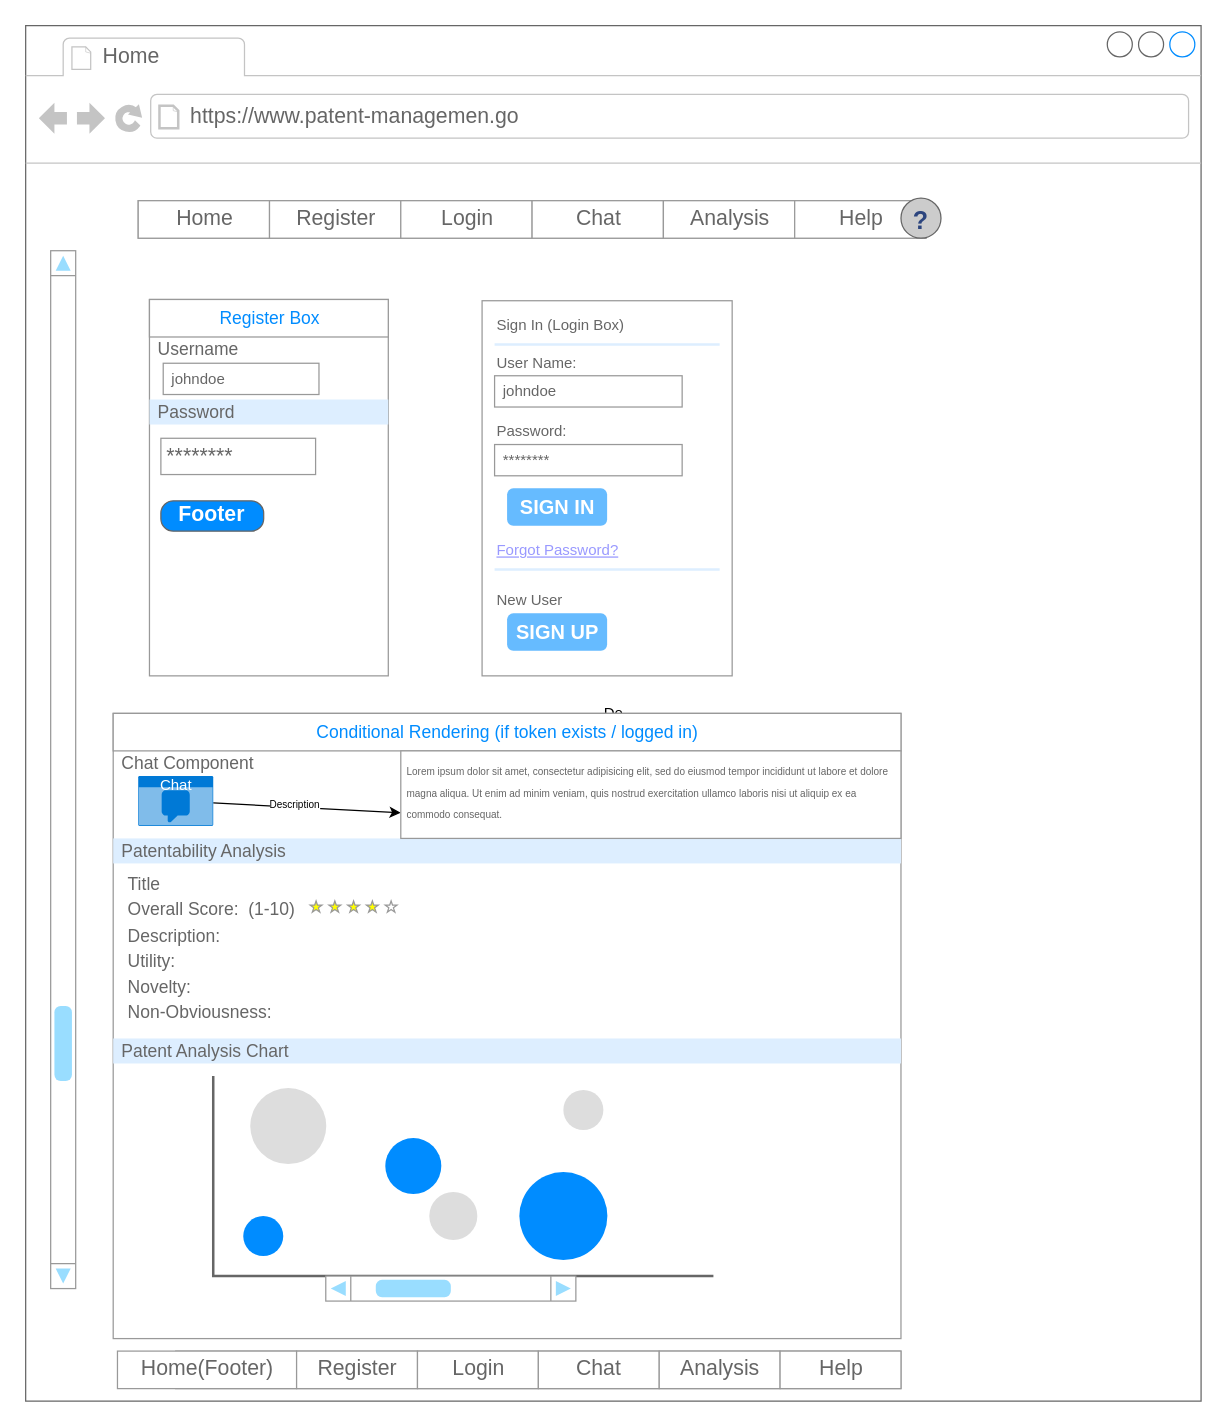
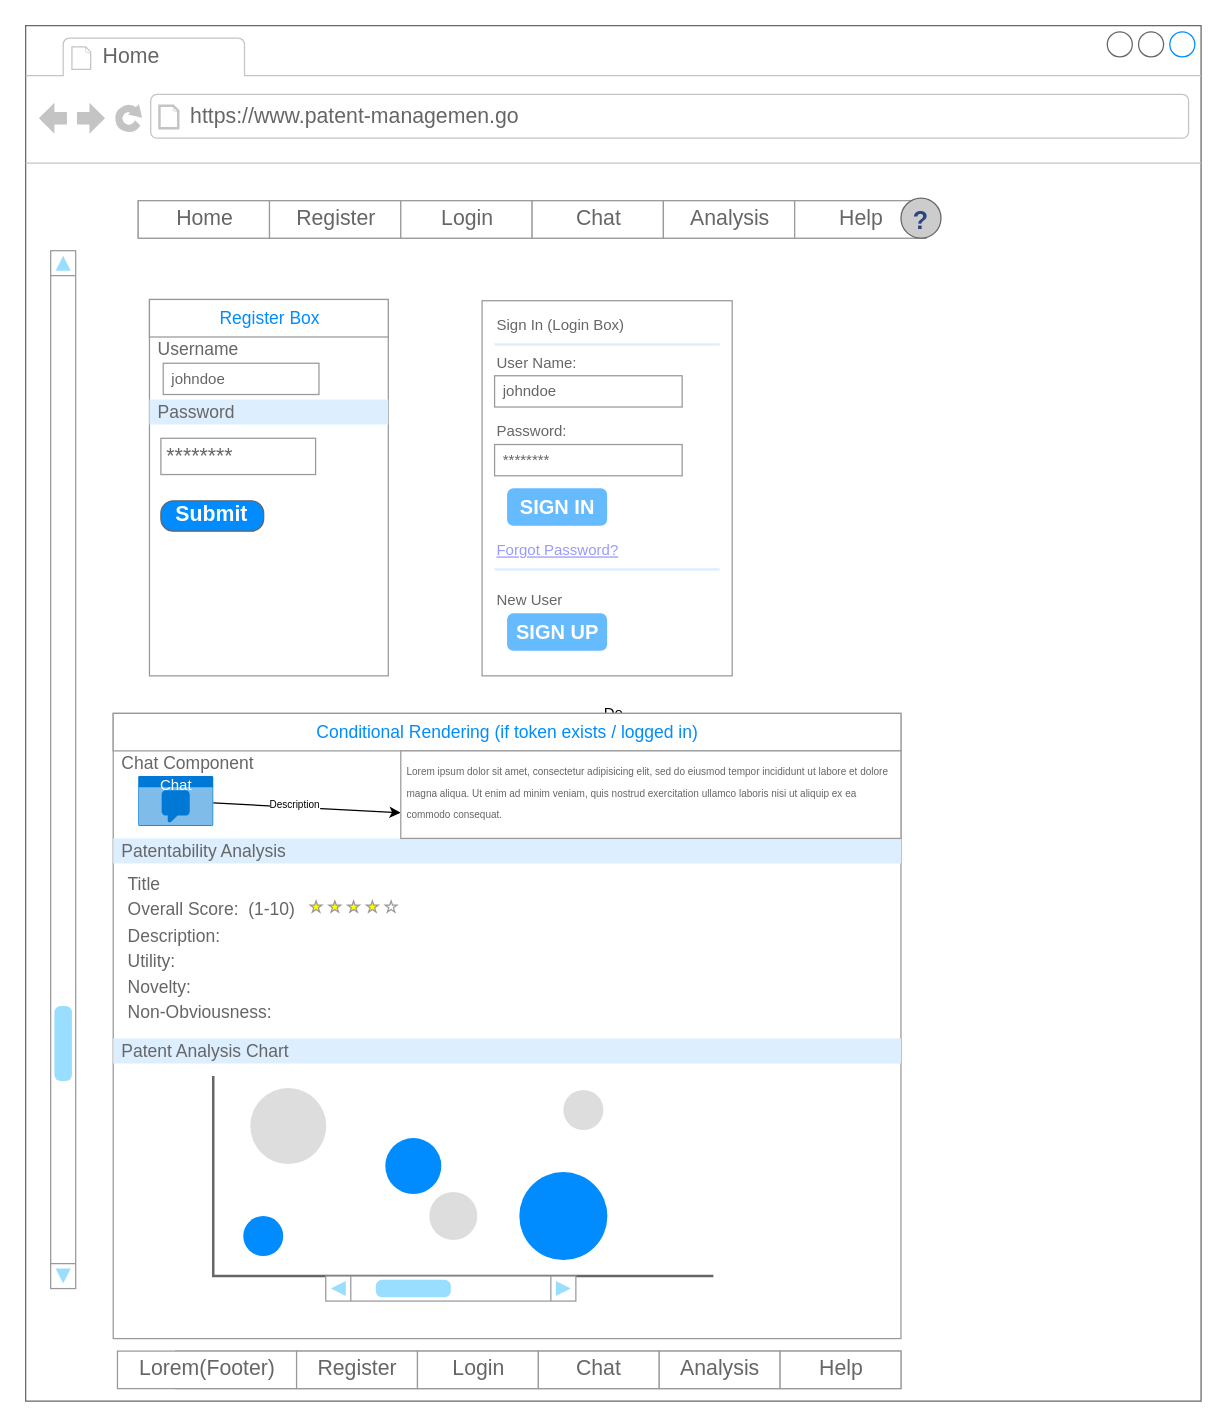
- <mxCell id="31" value="Footer" style="strokeWidth=1;shadow=0;dashed=0;align=center;html=1;shape=mxgraph.mockup.buttons.button;strokeColor=#666666;fontColor=#ffffff;mainText=;buttonStyle=round;fontSize=17;fontStyle=1;fillColor=#008cff;whiteSpace=wrap;" vertex="1" parent="24"><mxGeometry x="9.135" y="161" width="82.213" height="24.28" as="geometry" /></mxCell>
+ <mxCell id="31" value="Submit" style="strokeWidth=1;shadow=0;dashed=0;align=center;html=1;shape=mxgraph.mockup.buttons.button;strokeColor=#666666;fontColor=#ffffff;mainText=;buttonStyle=round;fontSize=17;fontStyle=1;fillColor=#008cff;whiteSpace=wrap;" vertex="1" parent="24"><mxGeometry x="9.135" y="161" width="82.213" height="24.28" as="geometry" /></mxCell>
- <mxCell id="50" value="Home(Footer)" style="strokeColor=inherit;fillColor=inherit;gradientColor=inherit;strokeWidth=1;shadow=0;dashed=0;align=center;html=1;shape=mxgraph.mockup.forms.rrect;rSize=0;fontSize=17;fontColor=#666666;" vertex="1" parent="49"><mxGeometry x="-46.586" width="143.253" height="30" as="geometry" /></mxCell>
+ <mxCell id="50" value="Lorem(Footer)" style="strokeColor=inherit;fillColor=inherit;gradientColor=inherit;strokeWidth=1;shadow=0;dashed=0;align=center;html=1;shape=mxgraph.mockup.forms.rrect;rSize=0;fontSize=17;fontColor=#666666;" vertex="1" parent="49"><mxGeometry x="-46.586" width="143.253" height="30" as="geometry" /></mxCell>
